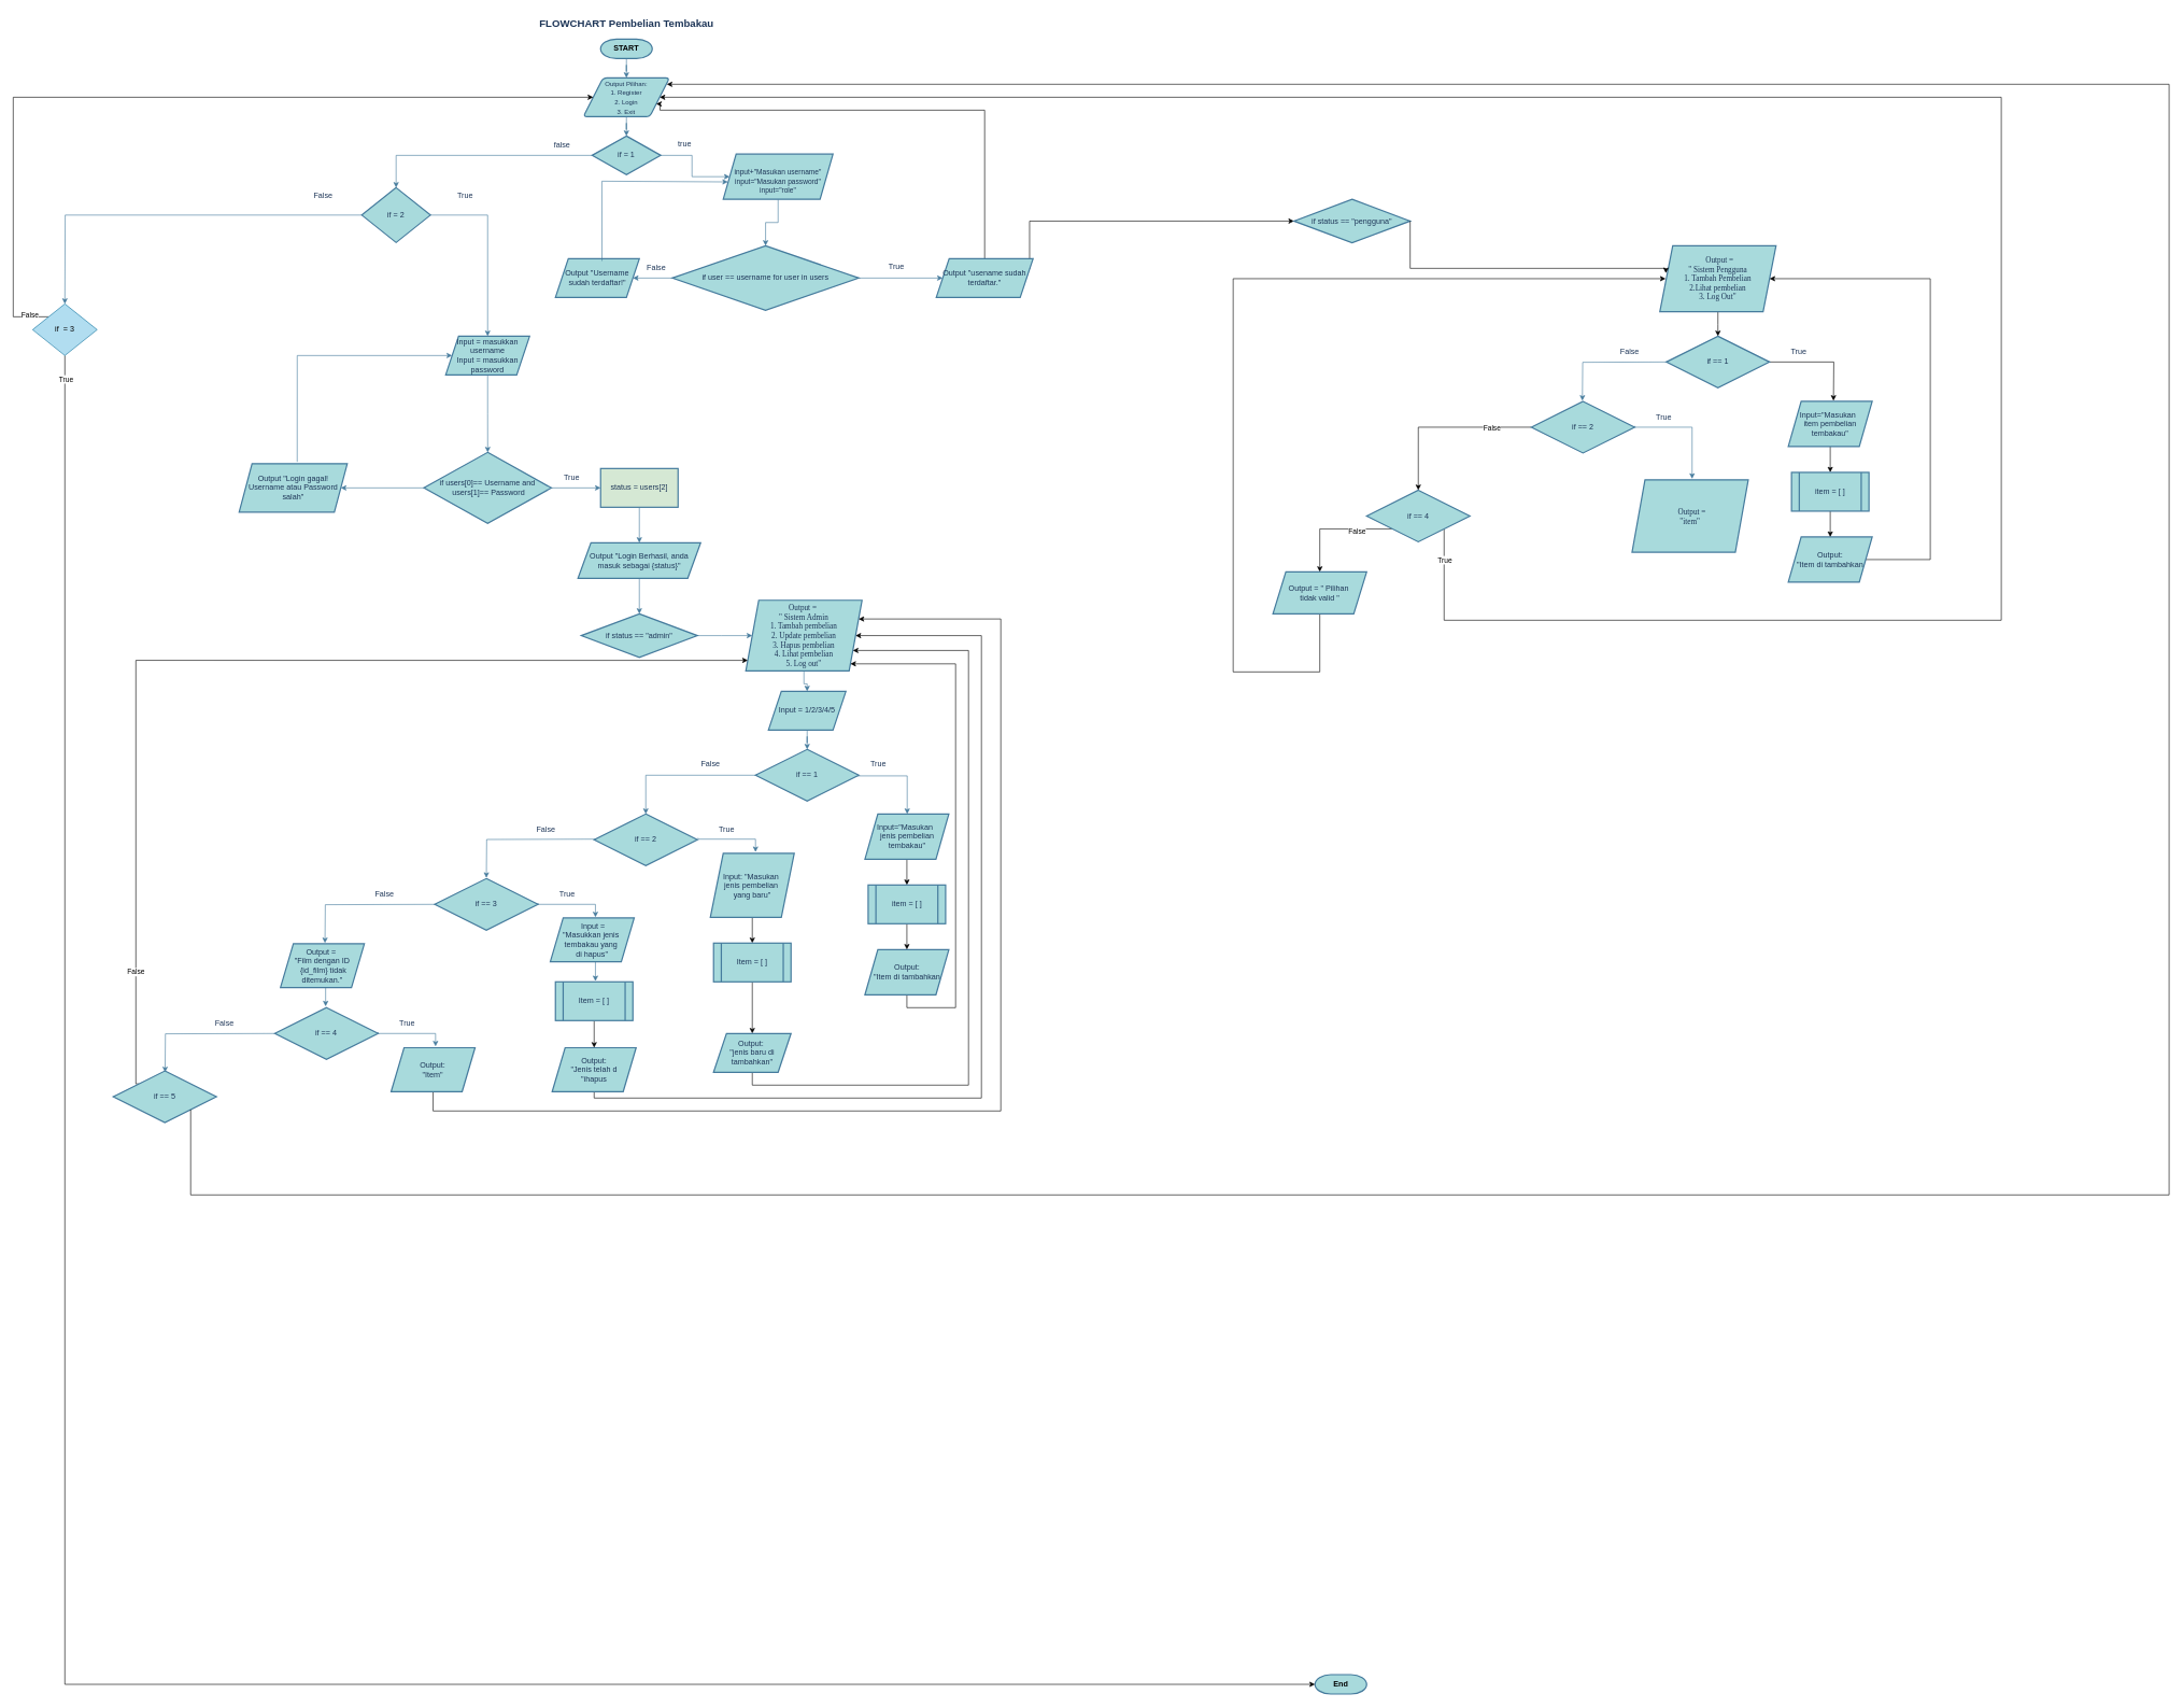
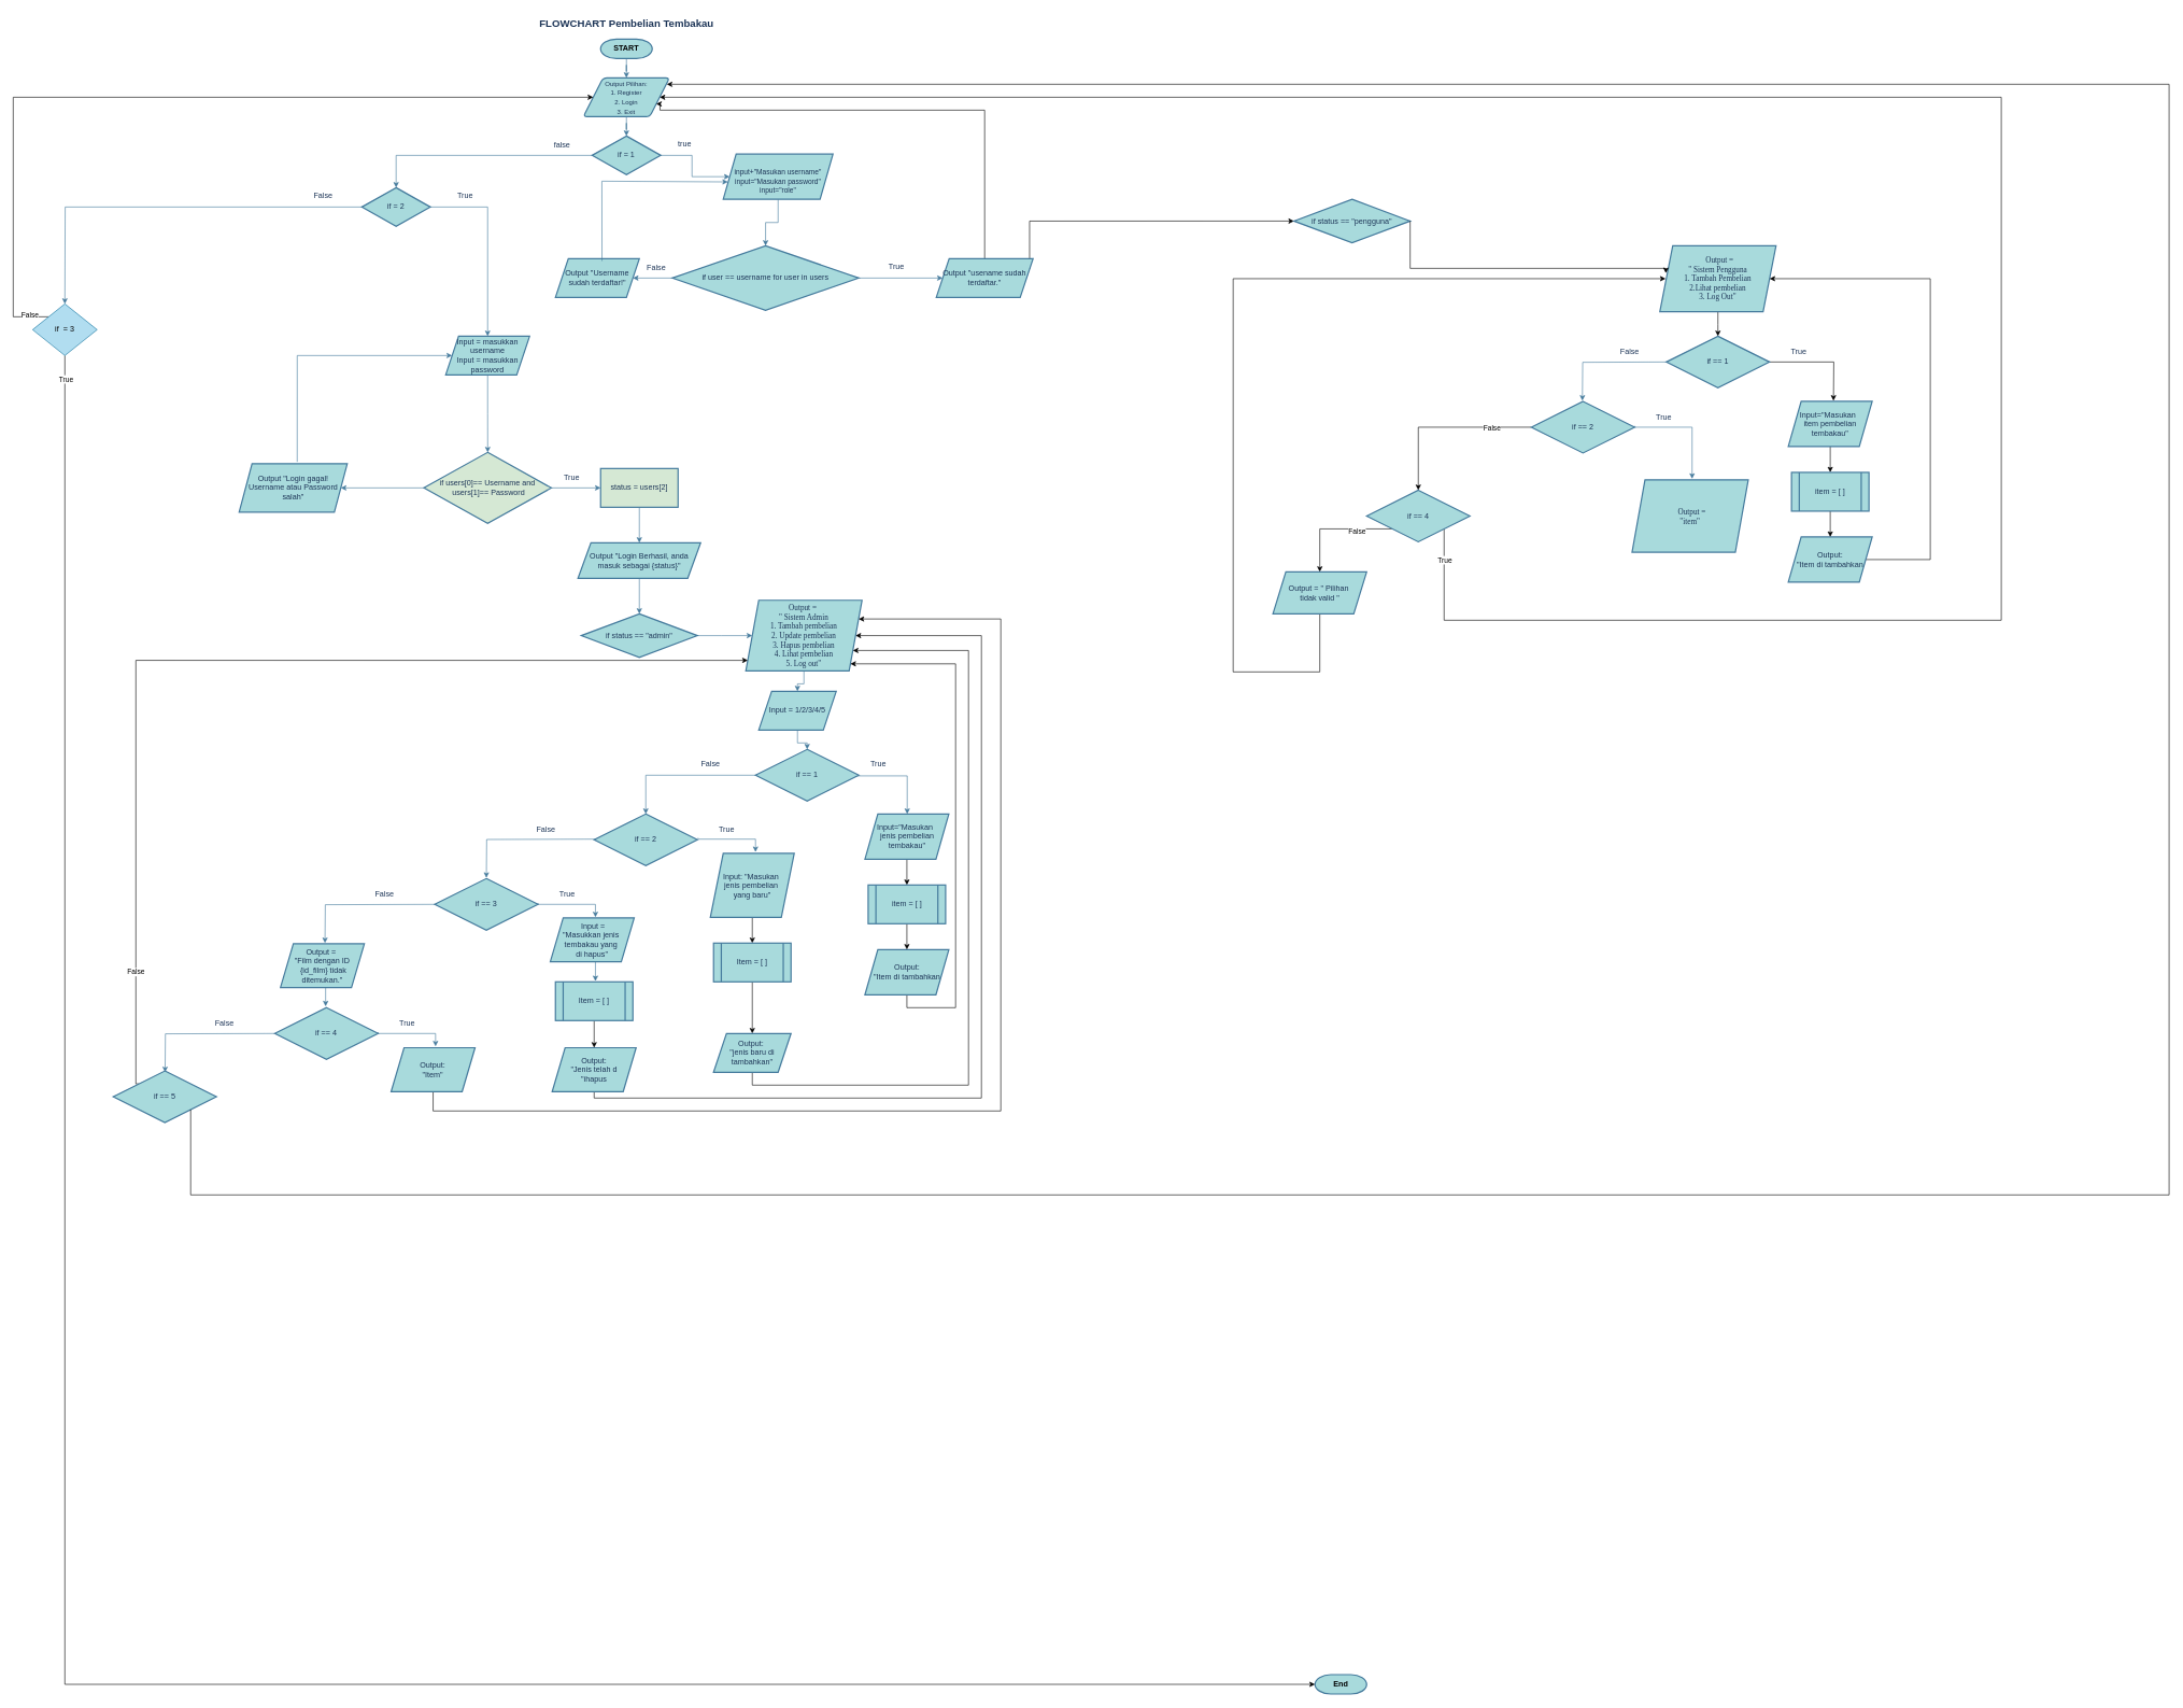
- <mxCell id="12" value="if = 2" style="strokeWidth=2;html=1;shape=mxgraph.flowchart.decision;whiteSpace=wrap;labelBackgroundColor=none;fillColor=#A8DADC;strokeColor=#457B9D;fontColor=#1D3557;align=center;" vertex="1" parent="1"><mxGeometry x="560" y="290" width="106.37" height="85" as="geometry" /></mxCell>
+ <mxCell id="12" value="if = 2" style="strokeWidth=2;html=1;shape=mxgraph.flowchart.decision;whiteSpace=wrap;labelBackgroundColor=none;fillColor=#A8DADC;strokeColor=#457B9D;fontColor=#1D3557;align=center;" vertex="1" parent="1"><mxGeometry x="560" y="290" width="106.37" height="60" as="geometry" /></mxCell>
- <mxCell id="36" value="if users[0]== Username and&lt;div&gt;&amp;nbsp;users[1]== Password&lt;/div&gt;" style="rhombus;whiteSpace=wrap;html=1;fillColor=#A8DADC;strokeColor=#457B9D;fontColor=#1D3557;strokeWidth=2;labelBackgroundColor=none;" vertex="1" parent="1"><mxGeometry x="656.25" y="700" width="197.5" height="110" as="geometry" /></mxCell>
+ <mxCell id="36" value="if users[0]== Username and&lt;div&gt;&amp;nbsp;users[1]== Password&lt;/div&gt;" style="rhombus;whiteSpace=wrap;html=1;fillColor=#d5e8d4;strokeColor=#457B9D;fontColor=#1D3557;strokeWidth=2;labelBackgroundColor=none;" vertex="1" parent="1"><mxGeometry x="656.25" y="700" width="197.5" height="110" as="geometry" /></mxCell>
- <mxCell id="49" value="Input = 1/2/3/4/5" style="shape=parallelogram;perimeter=parallelogramPerimeter;whiteSpace=wrap;html=1;fixedSize=1;fillColor=#A8DADC;strokeColor=#457B9D;fontColor=#1D3557;strokeWidth=2;labelBackgroundColor=none;" vertex="1" parent="1"><mxGeometry x="1190" y="1070.005" width="120" height="60" as="geometry" /></mxCell>
+ <mxCell id="49" value="Input = 1/2/3/4/5" style="shape=parallelogram;perimeter=parallelogramPerimeter;whiteSpace=wrap;html=1;fixedSize=1;fillColor=#A8DADC;strokeColor=#457B9D;fontColor=#1D3557;strokeWidth=2;labelBackgroundColor=none;" vertex="1" parent="1"><mxGeometry x="1175" y="1070.005" width="120" height="60" as="geometry" /></mxCell>
